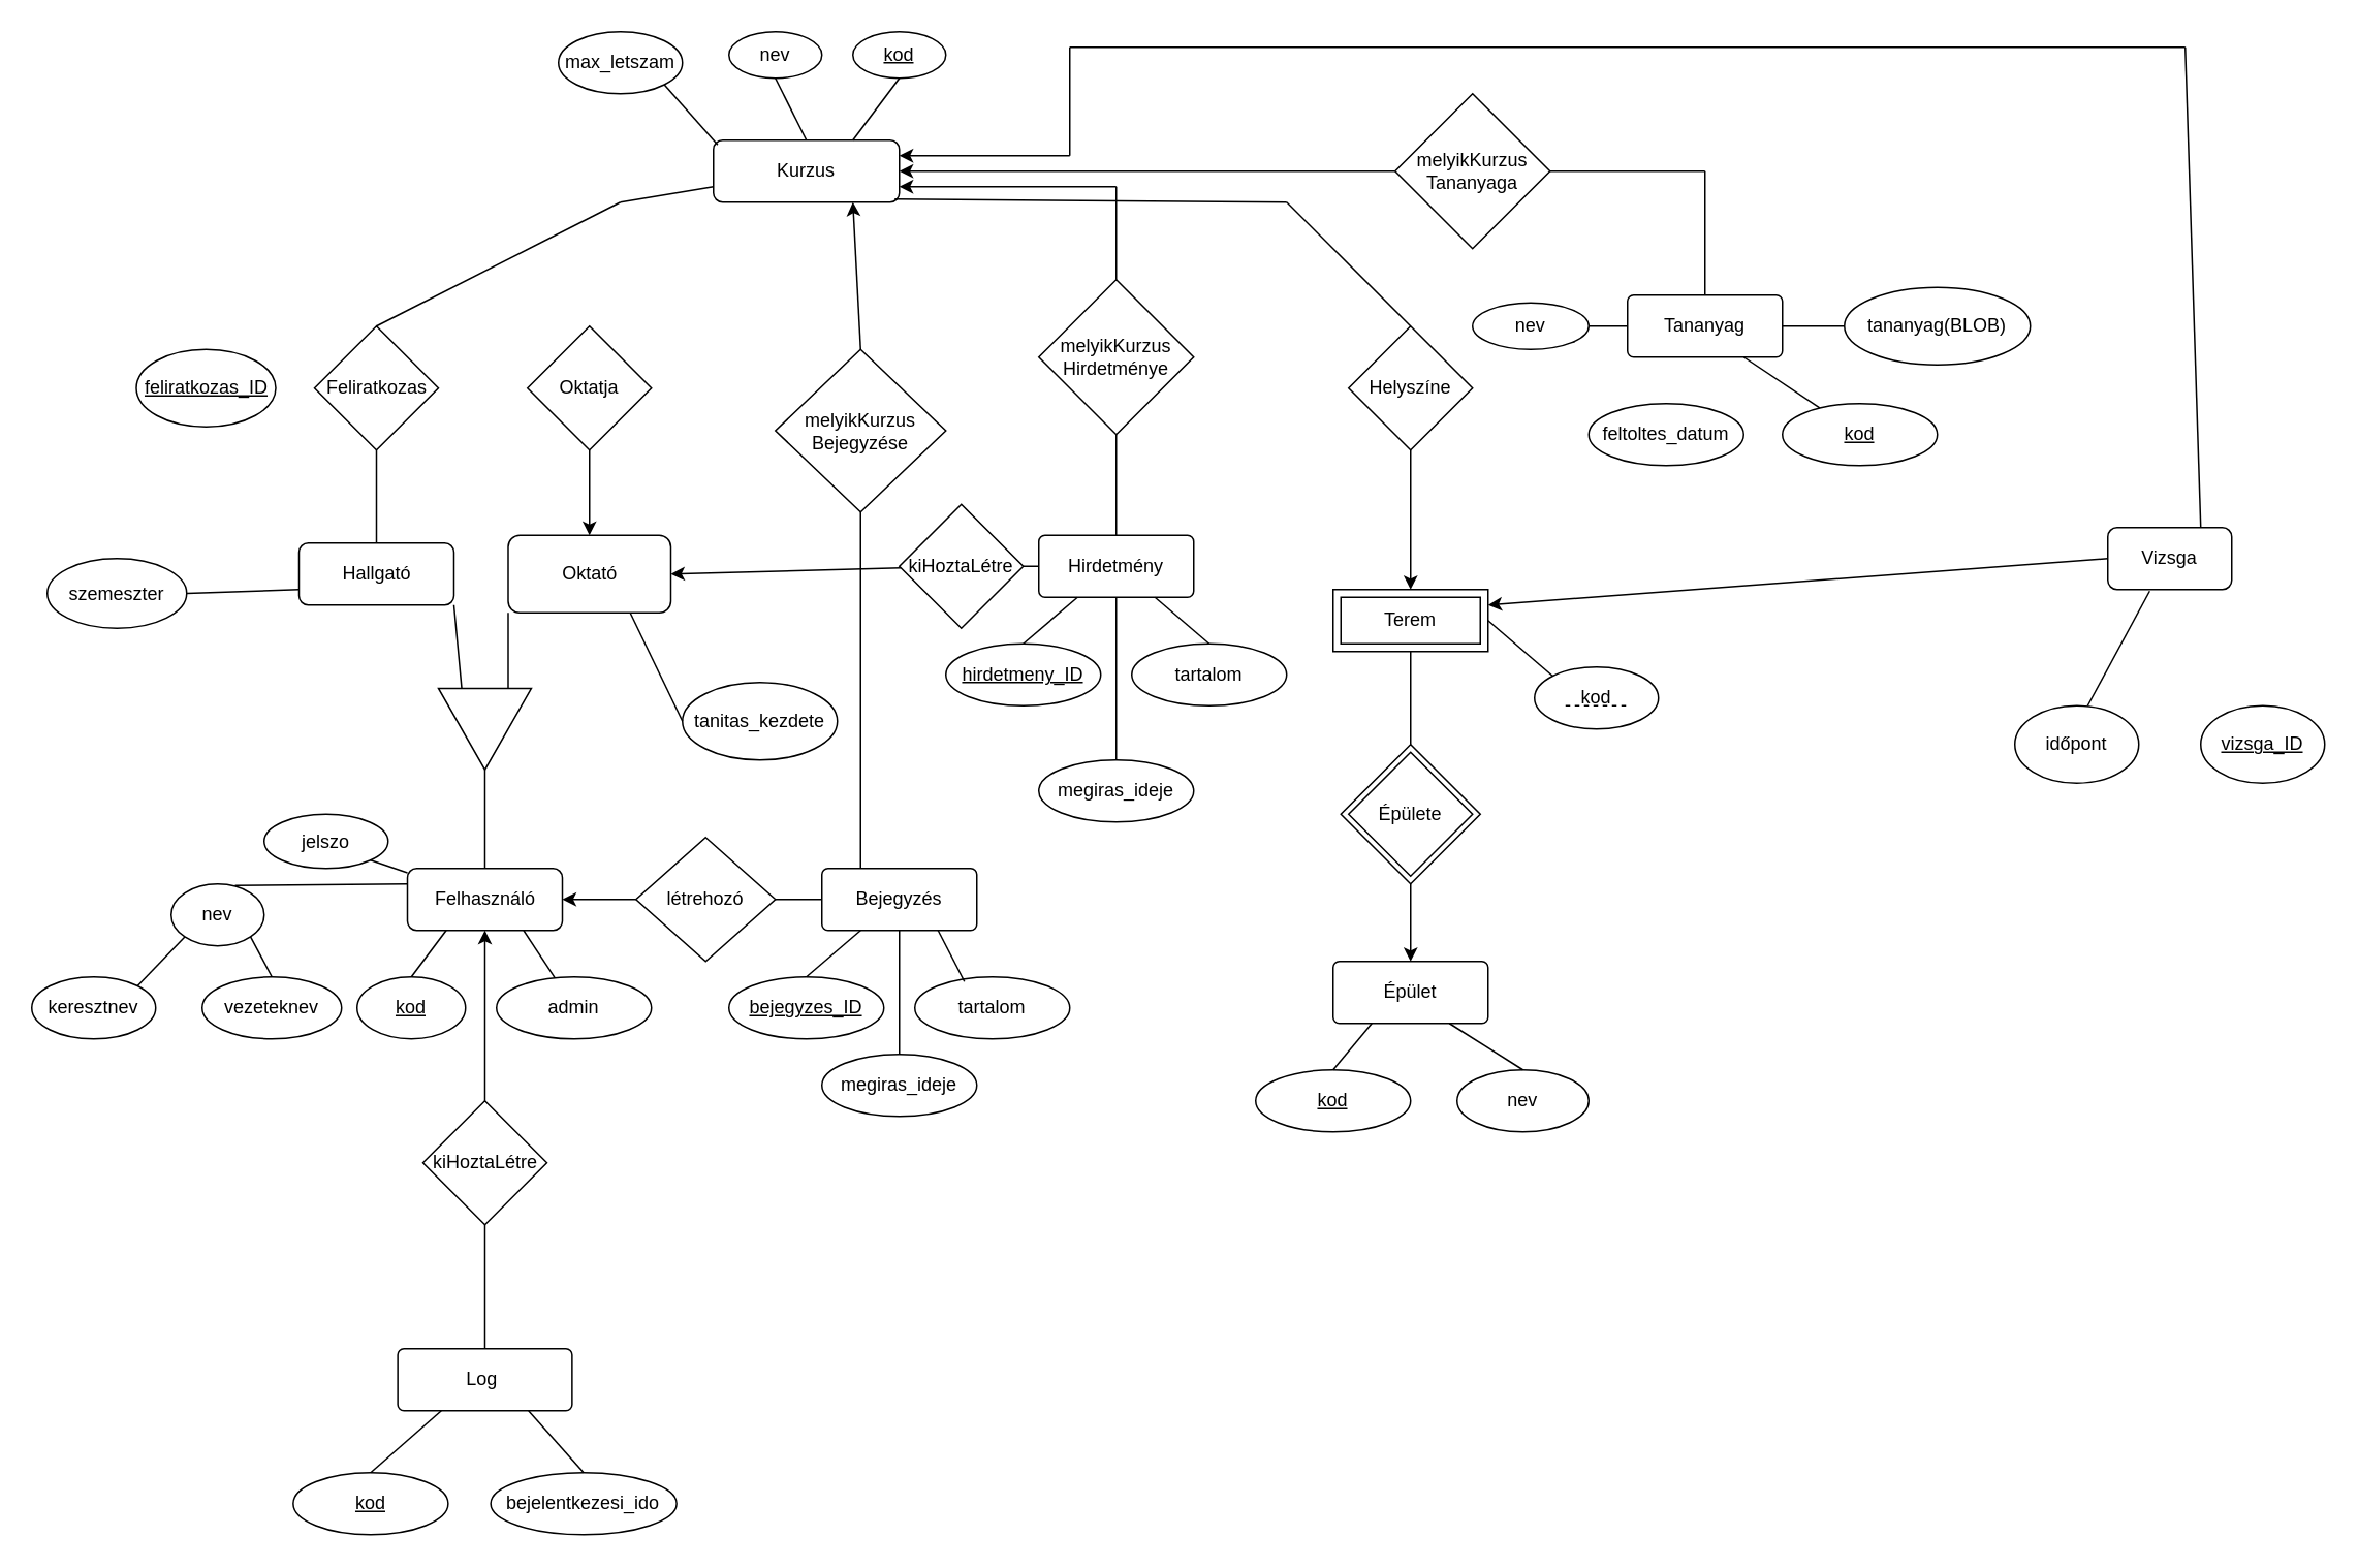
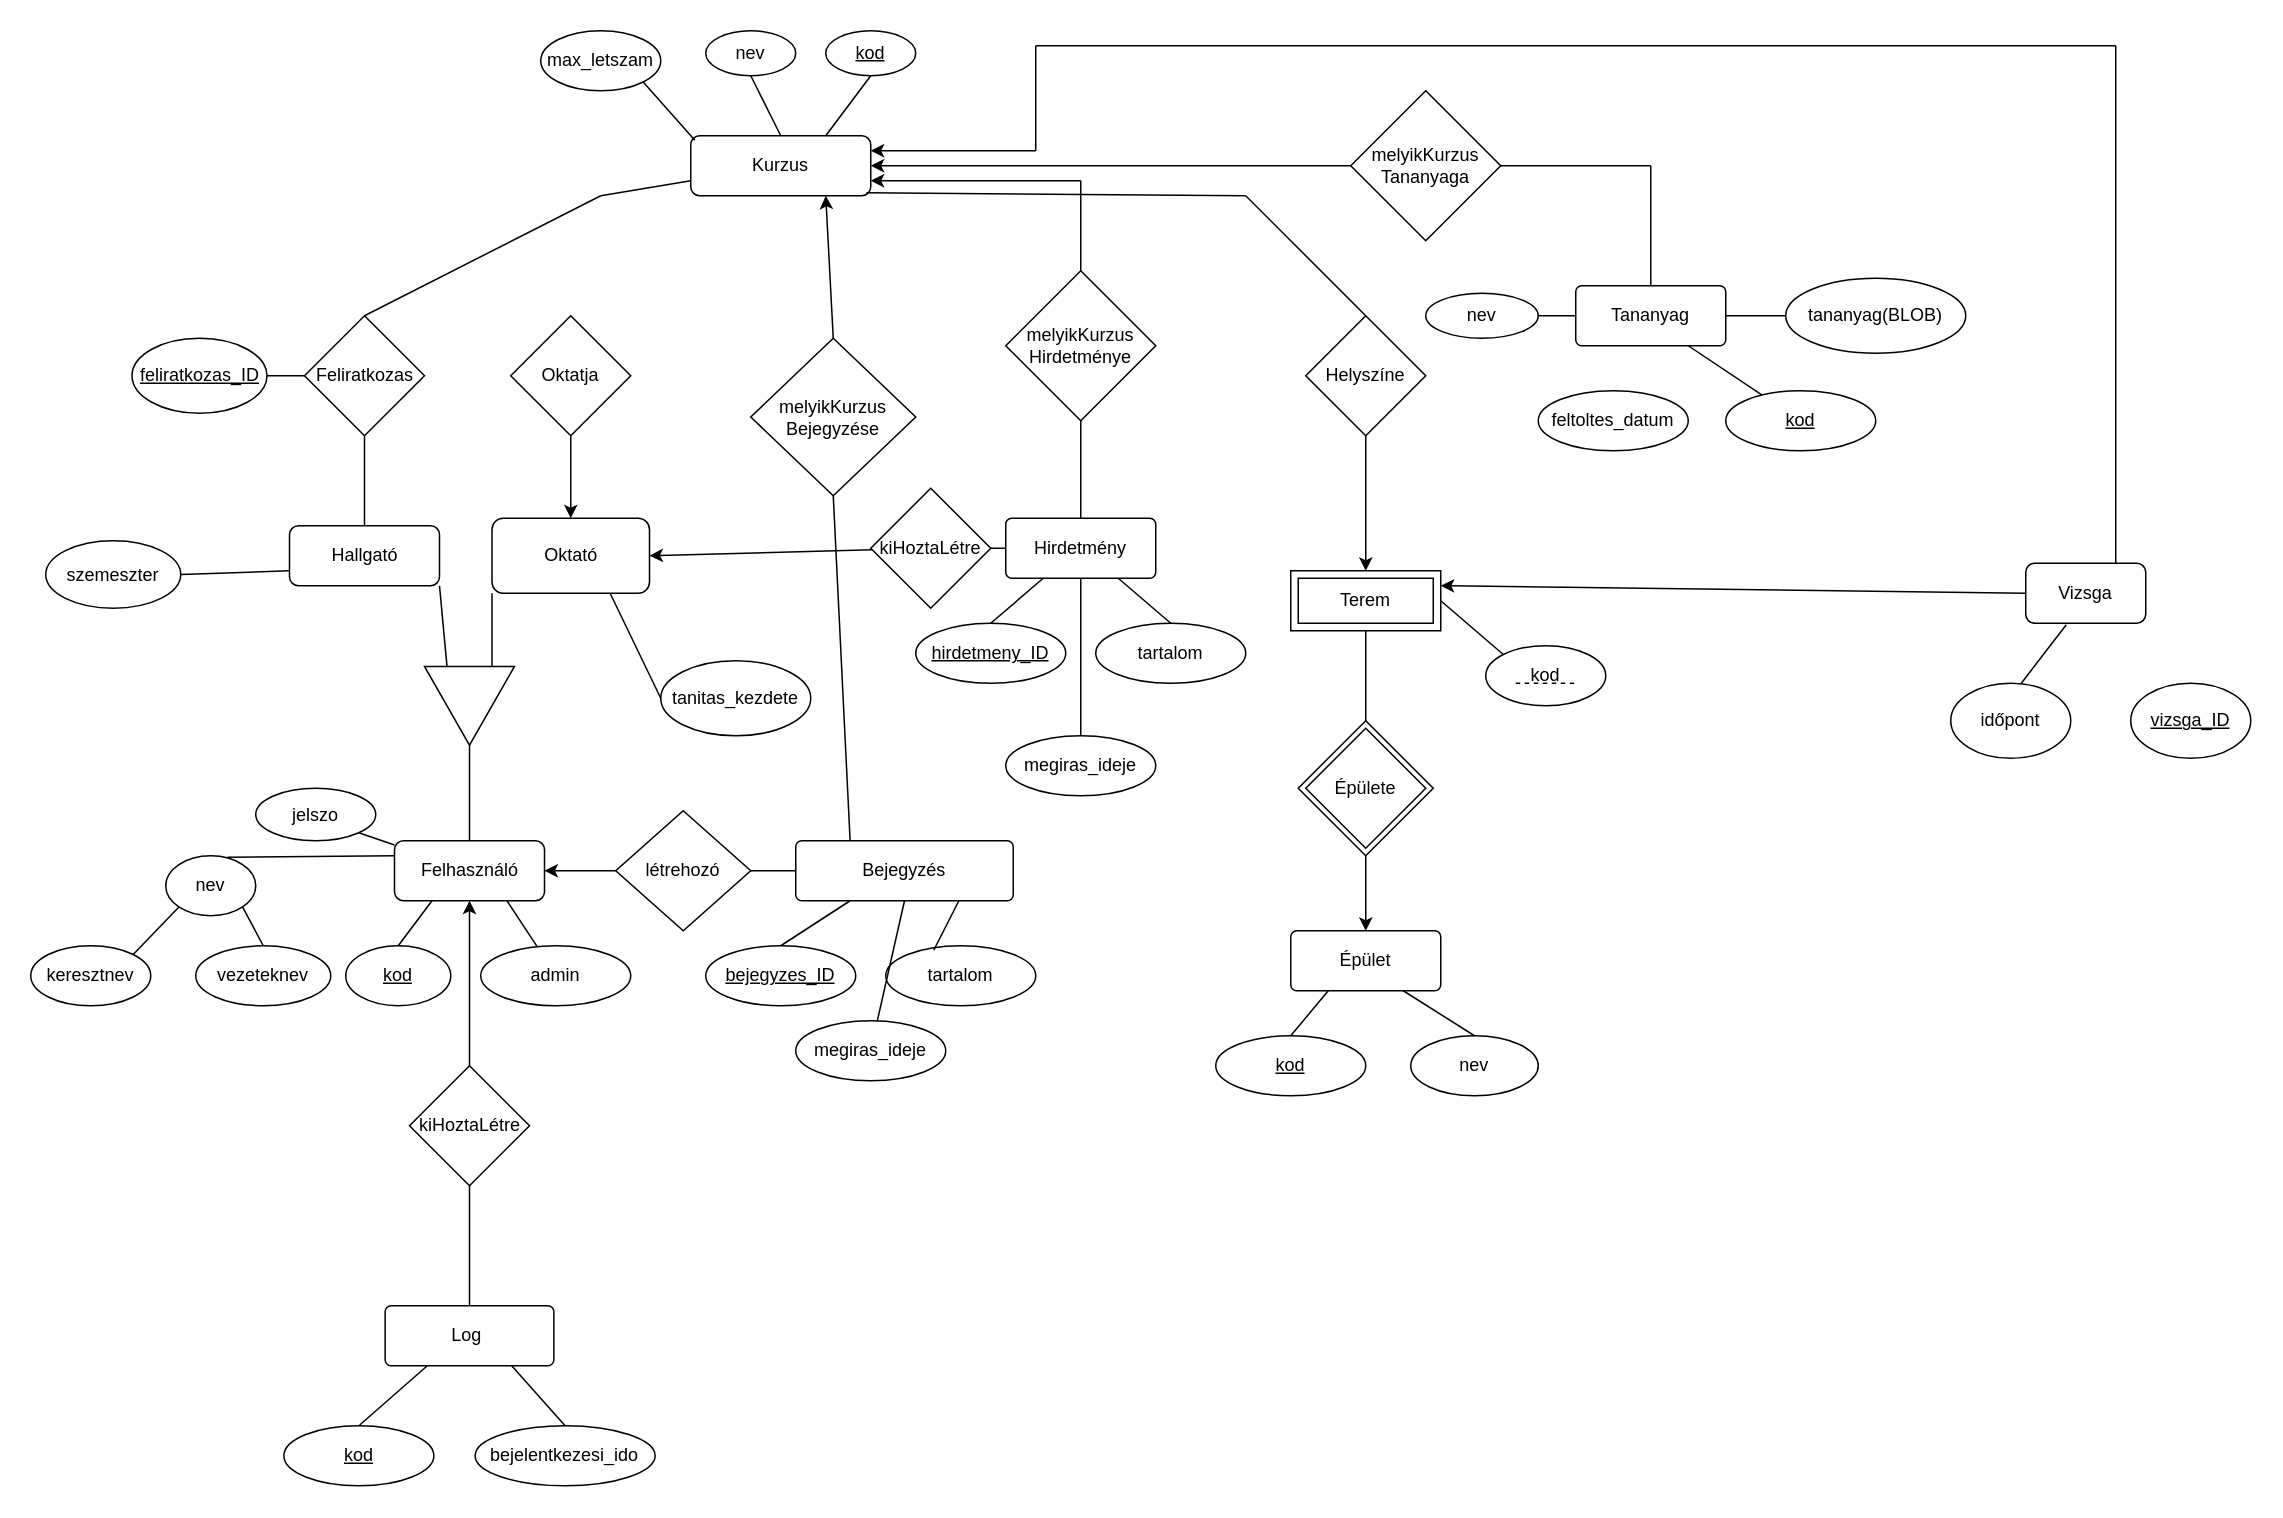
+ <mxCell id="94" value="" style="endArrow=none;html=1;rounded=0;entryX=0;entryY=0.5;entryDx=0;entryDy=0;exitX=1;exitY=0.5;exitDx=0;exitDy=0;" edge="1" parent="1" source="93" target="10"><mxGeometry width="50" height="50" relative="1" as="geometry"><mxPoint x="810" y="410" as="sourcePoint" /><mxPoint x="860" y="360" as="targetPoint" /></mxGeometry></mxCell>
- <mxCell id="92" value="Vizsga" style="rounded=1;whiteSpace=wrap;html=1;" vertex="1" parent="1"><mxGeometry x="1360" y="340" width="80" height="40" as="geometry" /></mxCell>
+ <mxCell id="92" value="Vizsga" style="rounded=1;whiteSpace=wrap;html=1;" vertex="1" parent="1"><mxGeometry x="1350" y="375" width="80" height="40" as="geometry" /></mxCell>
- <mxCell id="60" value="Bejegyzés" style="rounded=1;arcSize=10;whiteSpace=wrap;html=1;align=center;" parent="1" vertex="1"><mxGeometry x="530" y="560" width="100" height="40" as="geometry" /></mxCell>
+ <mxCell id="60" value="Bejegyzés" style="rounded=1;arcSize=10;whiteSpace=wrap;html=1;align=center;" parent="1" vertex="1"><mxGeometry x="530" y="560" width="145" height="40" as="geometry" /></mxCell>
